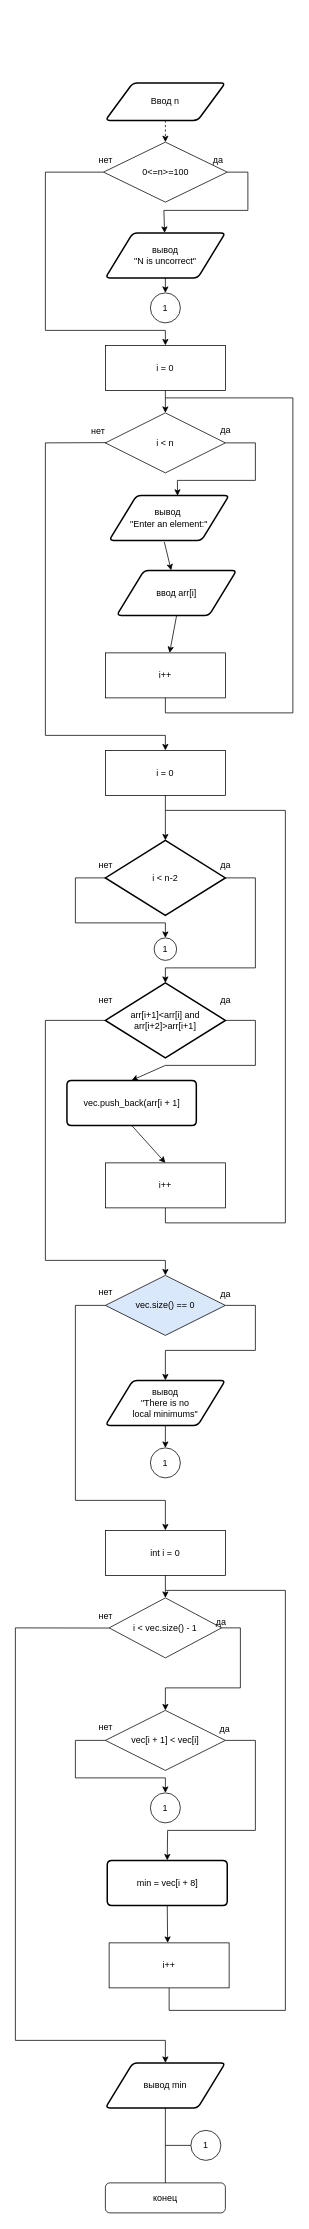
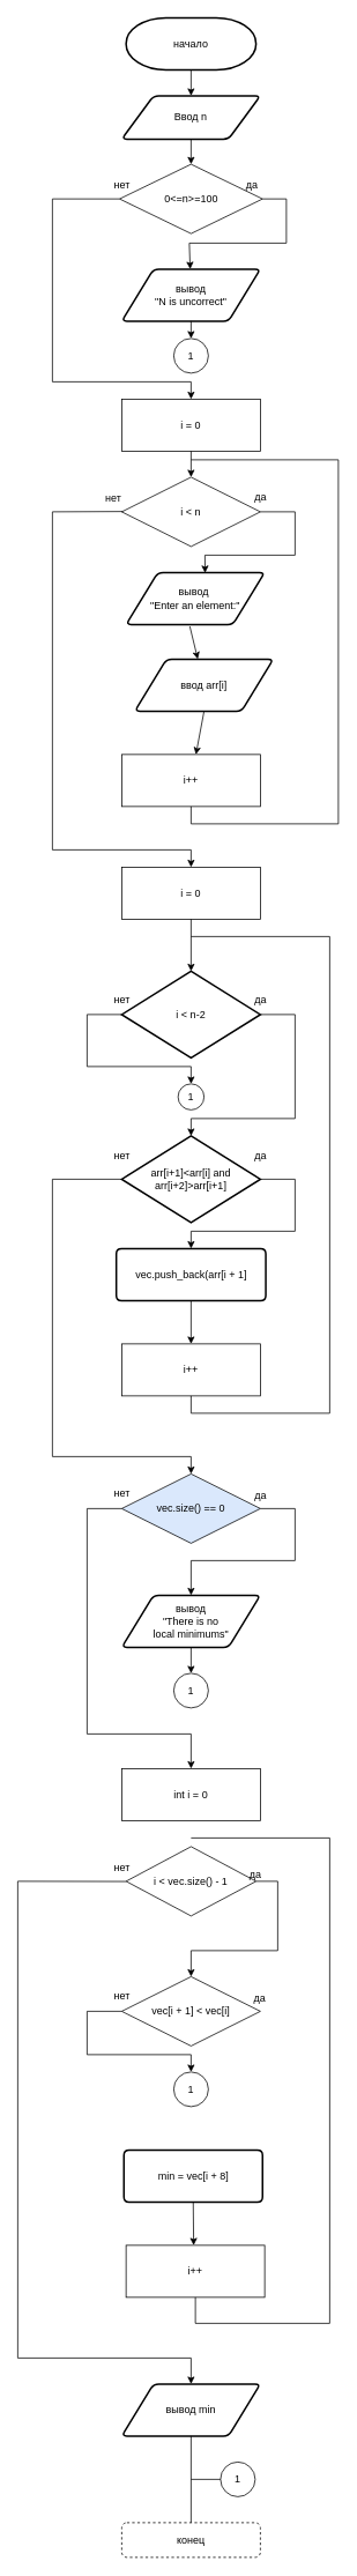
+ <mxCell id="2" value="начало" style="strokeWidth=2;html=1;shape=mxgraph.flowchart.terminator;whiteSpace=wrap;" vertex="1" parent="1"><mxGeometry x="145" y="20" width="150" height="60" as="geometry" /></mxCell>
+ <mxCell id="9" value="" style="endArrow=classic;html=1;rounded=0;exitX=0.5;exitY=1;exitDx=0;exitDy=0;exitPerimeter=0;entryX=0.5;entryY=0;entryDx=0;entryDy=0;" edge="1" parent="1" source="2" target="3"><mxGeometry width="50" height="50" relative="1" as="geometry"><mxPoint x="240" y="280" as="sourcePoint" /><mxPoint x="290" y="230" as="targetPoint" /></mxGeometry></mxCell>
- <mxCell id="10" value="" style="endArrow=classic;html=1;rounded=0;exitX=0.5;exitY=1;exitDx=0;exitDy=0;entryX=0.5;entryY=0;entryDx=0;entryDy=0;dashed=1;" edge="1" parent="1" source="3" target="4"><mxGeometry width="50" height="50" relative="1" as="geometry"><mxPoint x="240" y="280" as="sourcePoint" /><mxPoint x="290" y="230" as="targetPoint" /></mxGeometry></mxCell>
+ <mxCell id="10" value="" style="endArrow=classic;html=1;rounded=0;exitX=0.5;exitY=1;exitDx=0;exitDy=0;entryX=0.5;entryY=0;entryDx=0;entryDy=0;" edge="1" parent="1" source="3" target="4"><mxGeometry width="50" height="50" relative="1" as="geometry"><mxPoint x="240" y="280" as="sourcePoint" /><mxPoint x="290" y="230" as="targetPoint" /></mxGeometry></mxCell>
- <mxCell id="29" value="vec.push_back(arr[i + 1]" style="shape=parallelogram;html=1;strokeWidth=2;perimeter=parallelogramPerimeter;whiteSpace=wrap;rounded=1;arcSize=12;size=0;" vertex="1" parent="1"><mxGeometry x="88.75" y="1440" width="172.5" height="60" as="geometry" /></mxCell>
+ <mxCell id="29" value="vec.push_back(arr[i + 1]" style="shape=parallelogram;html=1;strokeWidth=2;perimeter=parallelogramPerimeter;whiteSpace=wrap;rounded=1;arcSize=12;size=0;" vertex="1" parent="1"><mxGeometry x="133.75" y="1440" width="172.5" height="60" as="geometry" /></mxCell>
- <mxCell id="54" value="" style="endArrow=classic;html=1;rounded=0;exitX=0.5;exitY=1;exitDx=0;exitDy=0;entryX=0.5;entryY=0;entryDx=0;entryDy=0;" edge="1" parent="1" source="52" target="51"><mxGeometry width="50" height="50" relative="1" as="geometry"><mxPoint x="80" y="2000" as="sourcePoint" /><mxPoint x="130" y="1950" as="targetPoint" /></mxGeometry></mxCell>
- <mxCell id="63" value="" style="endArrow=classic;html=1;rounded=0;exitX=1;exitY=0.5;exitDx=0;exitDy=0;entryX=0.5;entryY=0;entryDx=0;entryDy=0;" edge="1" parent="1" source="59" target="62"><mxGeometry width="50" height="50" relative="1" as="geometry"><mxPoint x="90" y="2410" as="sourcePoint" /><mxPoint x="140" y="2360" as="targetPoint" /><Array as="points"><mxPoint x="340" y="2320" /><mxPoint x="340" y="2440" /><mxPoint x="223" y="2440" /></Array></mxGeometry></mxCell>
- <mxCell id="70" value="конец" style="rounded=1;whiteSpace=wrap;html=1;" vertex="1" parent="1"><mxGeometry x="140" y="2910" width="160" height="40" as="geometry" /></mxCell>
+ <mxCell id="70" value="конец" style="rounded=1;whiteSpace=wrap;html=1;dashed=1;" vertex="1" parent="1"><mxGeometry x="140" y="2910" width="160" height="40" as="geometry" /></mxCell>
